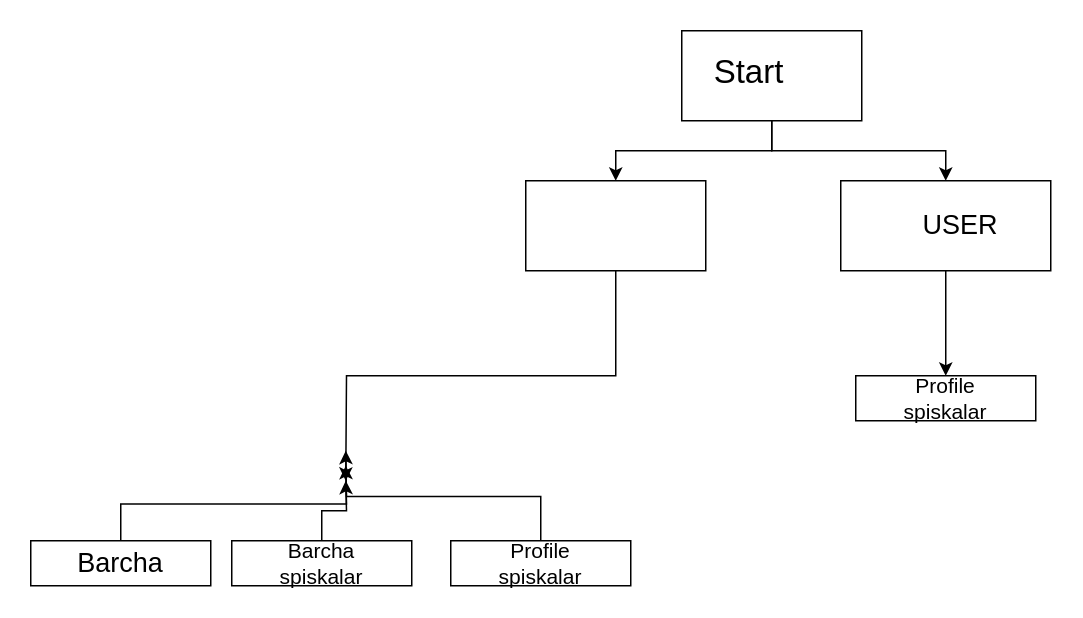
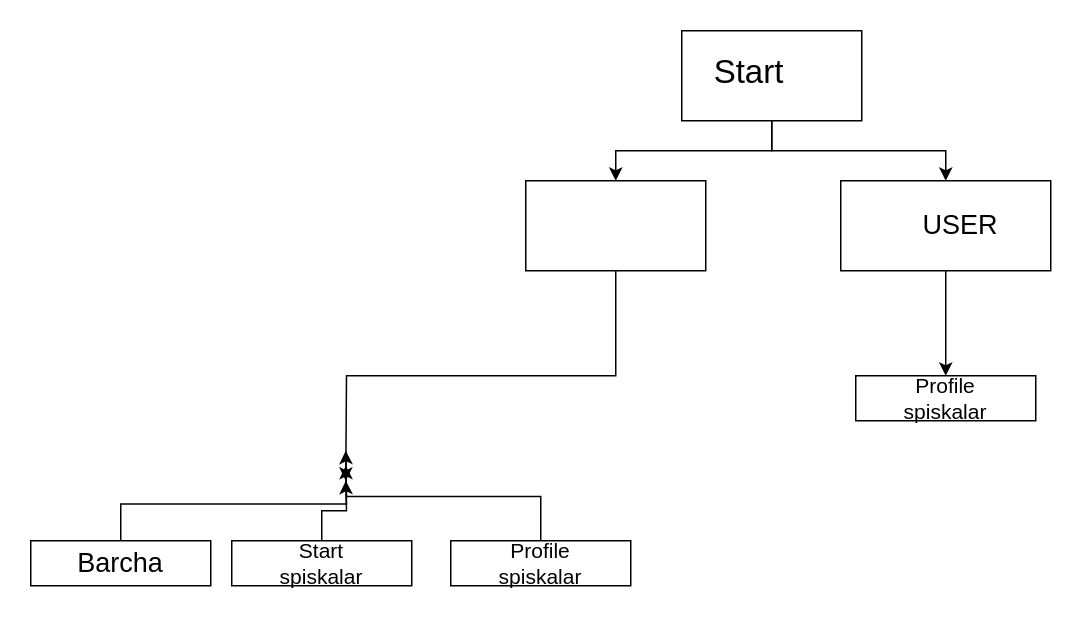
- <mxCell id="11" value="&lt;font style=&quot;font-size: 14px;&quot;&gt;Barcha spiskalar&lt;/font&gt;" style="text;html=1;align=center;verticalAlign=middle;whiteSpace=wrap;rounded=0;" parent="1" vertex="1"><mxGeometry x="184" y="360" width="60" height="30" as="geometry" /></mxCell>
+ <mxCell id="11" value="&lt;font style=&quot;font-size: 14px;&quot;&gt;Start spiskalar&lt;/font&gt;" style="text;html=1;align=center;verticalAlign=middle;whiteSpace=wrap;rounded=0;" parent="1" vertex="1"><mxGeometry x="184" y="360" width="60" height="30" as="geometry" /></mxCell>
